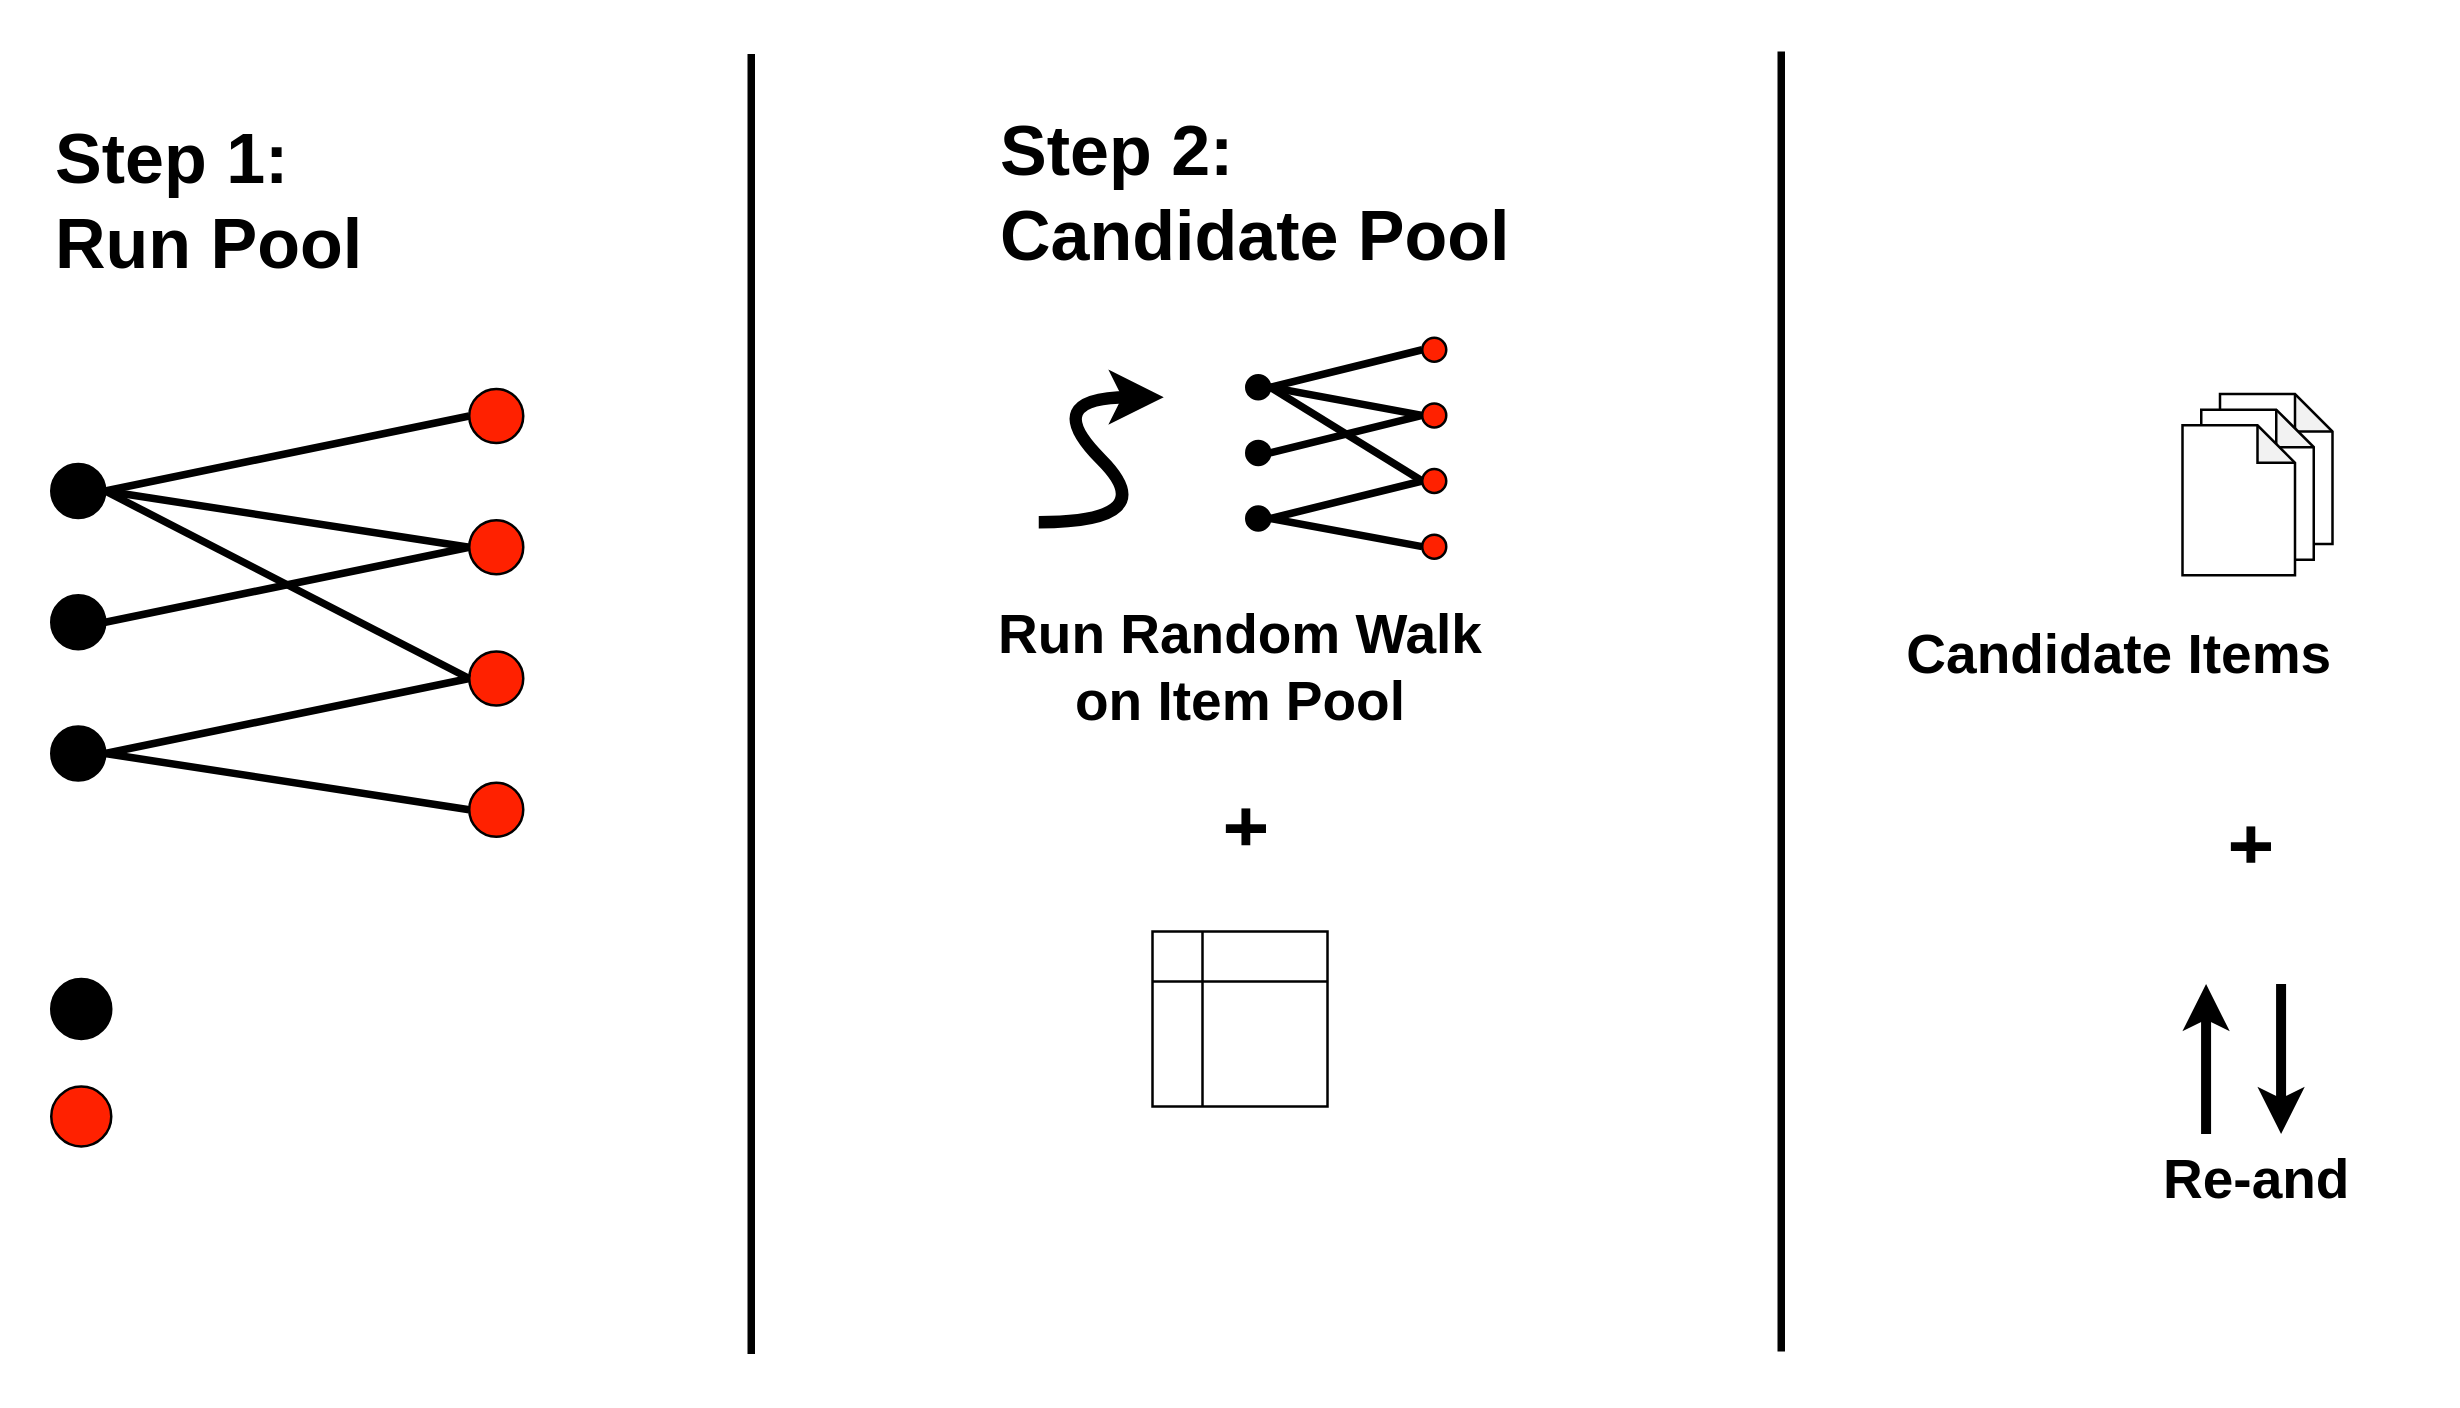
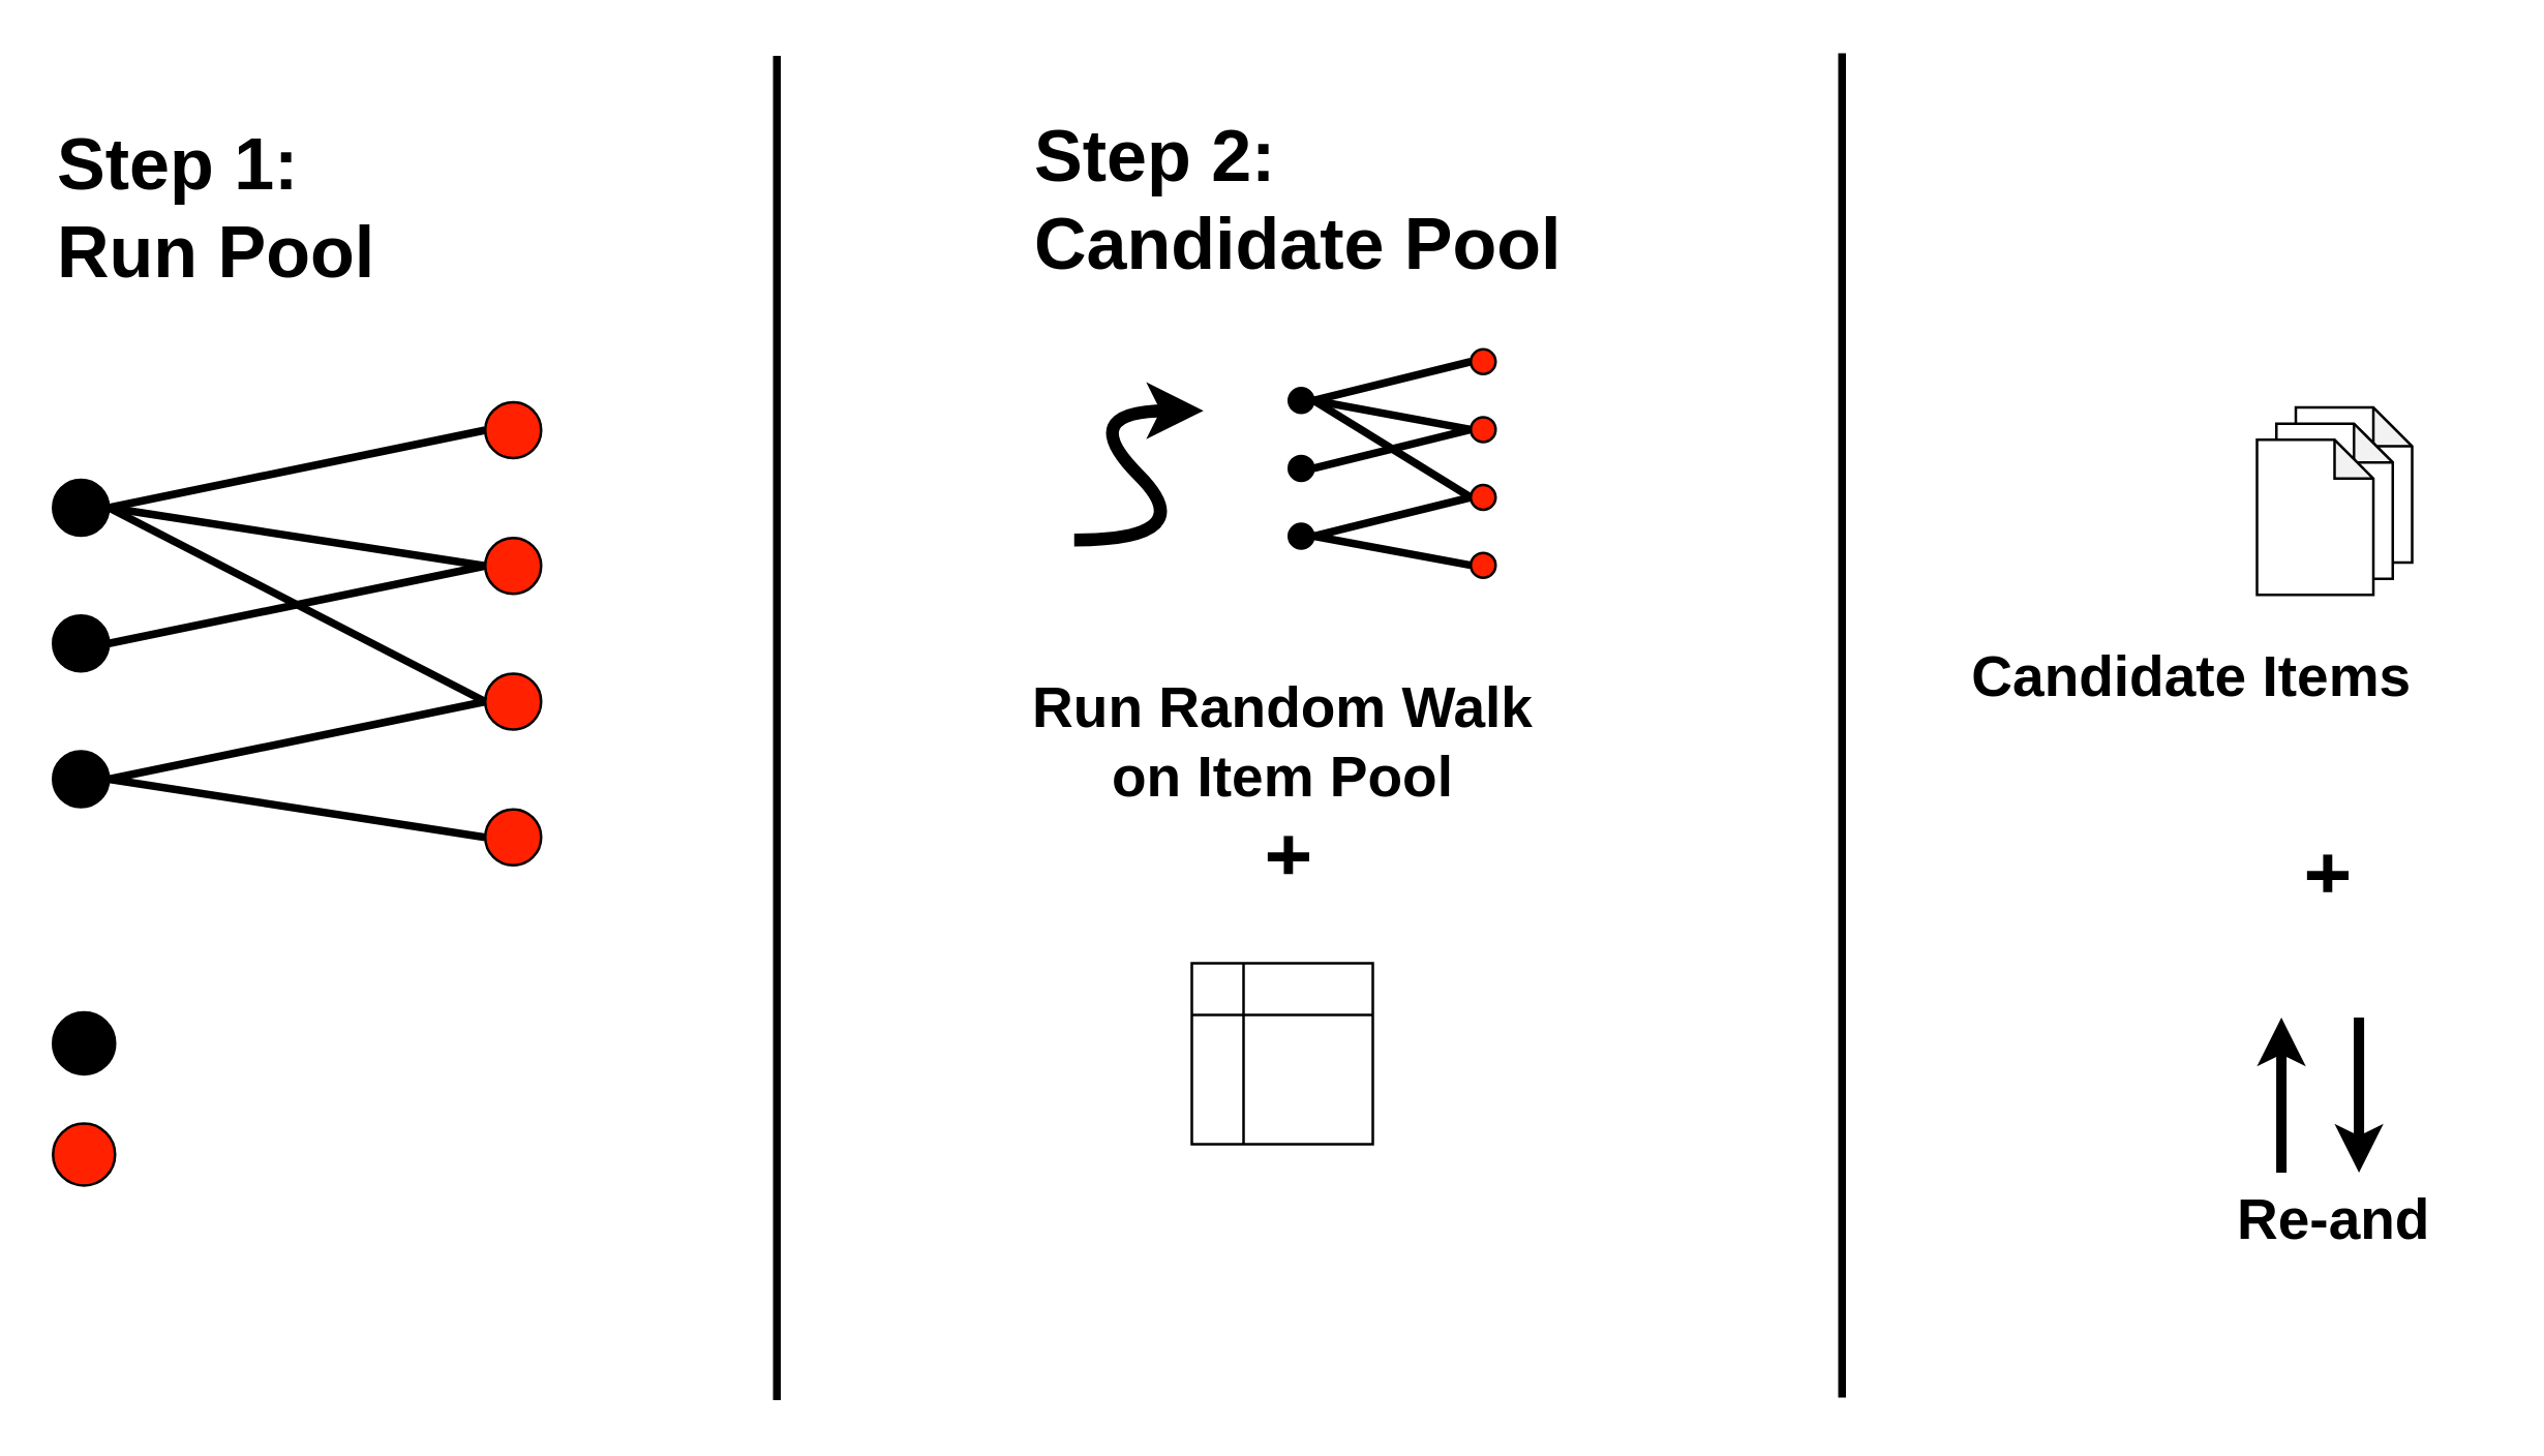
- <mxCell id="31" value="&lt;font style=&quot;font-size: 22px;&quot;&gt;Run Random Walk on Item Pool&lt;br&gt;&lt;/font&gt;" style="text;html=1;align=center;verticalAlign=middle;whiteSpace=wrap;rounded=0;fontStyle=1;fontSize=14;" parent="1" vertex="1"><mxGeometry x="391.75" y="252" width="207.5" height="30" as="geometry" /></mxCell>
+ <mxCell id="31" value="&lt;font style=&quot;font-size: 22px;&quot;&gt;Run Random Walk on Item Pool&lt;br&gt;&lt;/font&gt;" style="text;html=1;align=center;verticalAlign=middle;whiteSpace=wrap;rounded=0;fontStyle=1;fontSize=14;" parent="1" vertex="1"><mxGeometry x="391.75" y="272" width="207.5" height="30" as="geometry" /></mxCell>
